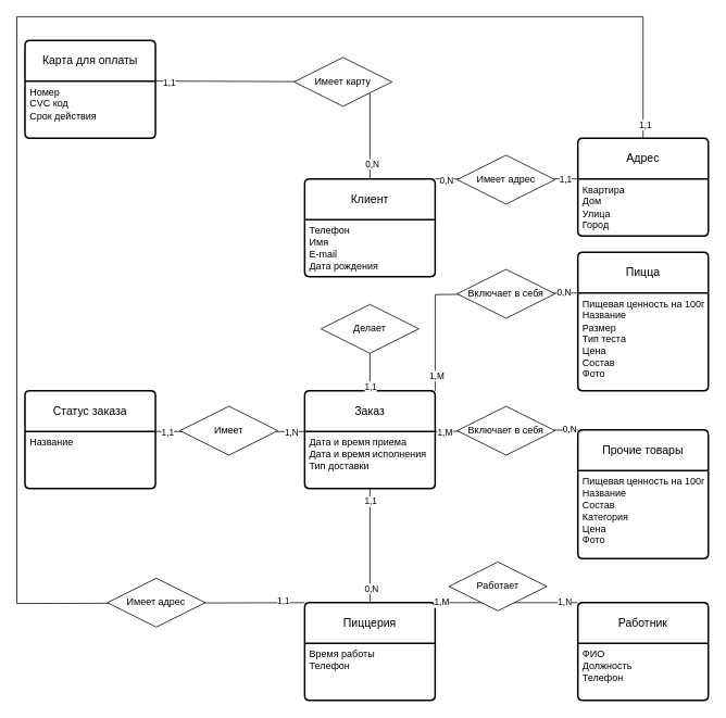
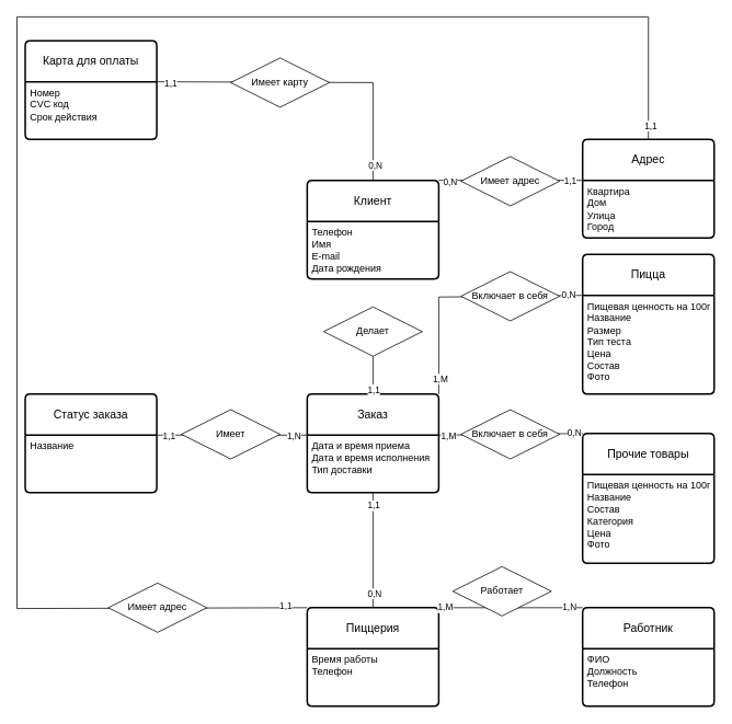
- <mxCell id="46" value="Имеет карту" style="shape=rhombus;perimeter=rhombusPerimeter;whiteSpace=wrap;html=1;align=center;" vertex="1" parent="1"><mxGeometry x="360" y="70" width="120" height="60" as="geometry" /></mxCell>
+ <mxCell id="46" value="Имеет карту" style="shape=rhombus;perimeter=rhombusPerimeter;whiteSpace=wrap;html=1;align=center;" vertex="1" parent="1"><mxGeometry x="280" y="70" width="120" height="60" as="geometry" /></mxCell>
